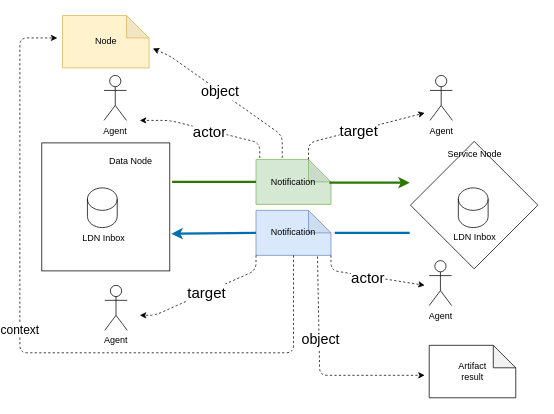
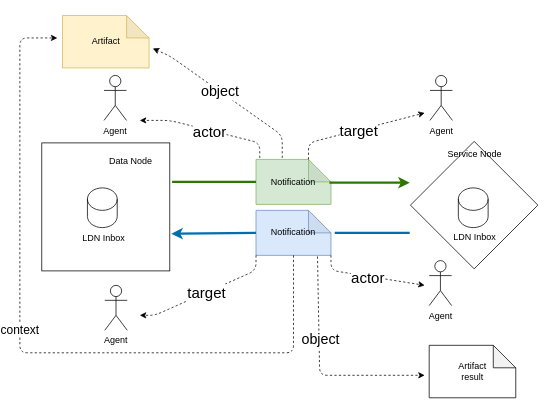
- <mxCell id="6" value="Node" style="shape=note;whiteSpace=wrap;html=1;backgroundOutline=1;darkOpacity=0.05;fillColor=#fff2cc;strokeColor=#d6b656;" vertex="1" parent="1"><mxGeometry x="76.88" y="20" width="115.5" height="70" as="geometry" /></mxCell>
+ <mxCell id="6" value="Artifact" style="shape=note;whiteSpace=wrap;html=1;backgroundOutline=1;darkOpacity=0.05;fillColor=#fff2cc;strokeColor=#d6b656;" vertex="1" parent="1"><mxGeometry x="76.88" y="20" width="115.5" height="70" as="geometry" /></mxCell>
